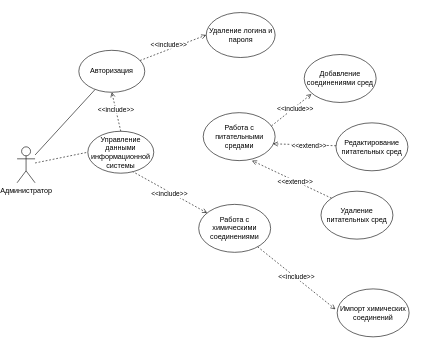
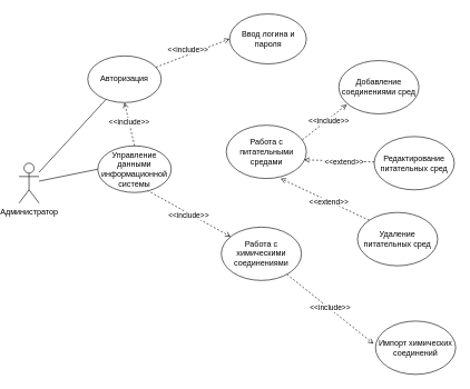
- <mxCell id="9" value="&lt;div&gt;Удаление логина и пароля&lt;/div&gt;" style="ellipse;whiteSpace=wrap;html=1;" parent="1" vertex="1"><mxGeometry x="335.5" y="20" width="115" height="75" as="geometry" /></mxCell>
+ <mxCell id="9" value="&lt;div&gt;Ввод логина и пароля&lt;/div&gt;" style="ellipse;whiteSpace=wrap;html=1;" parent="1" vertex="1"><mxGeometry x="335.5" y="20" width="115" height="75" as="geometry" /></mxCell>
- <mxCell id="8" value="" style="endArrow=none;html=1;rounded=0;entryX=0;entryY=0.5;entryDx=0;entryDy=0;dashed=1;" parent="1" source="2" target="7" edge="1"><mxGeometry width="50" height="50" relative="1" as="geometry"><mxPoint x="243" y="154.5" as="sourcePoint" /><mxPoint x="293" y="104.5" as="targetPoint" /></mxGeometry></mxCell>
+ <mxCell id="8" value="" style="endArrow=none;html=1;rounded=0;entryX=0;entryY=0.5;entryDx=0;entryDy=0;" parent="1" source="2" target="7" edge="1"><mxGeometry width="50" height="50" relative="1" as="geometry"><mxPoint x="243" y="154.5" as="sourcePoint" /><mxPoint x="293" y="104.5" as="targetPoint" /></mxGeometry></mxCell>
